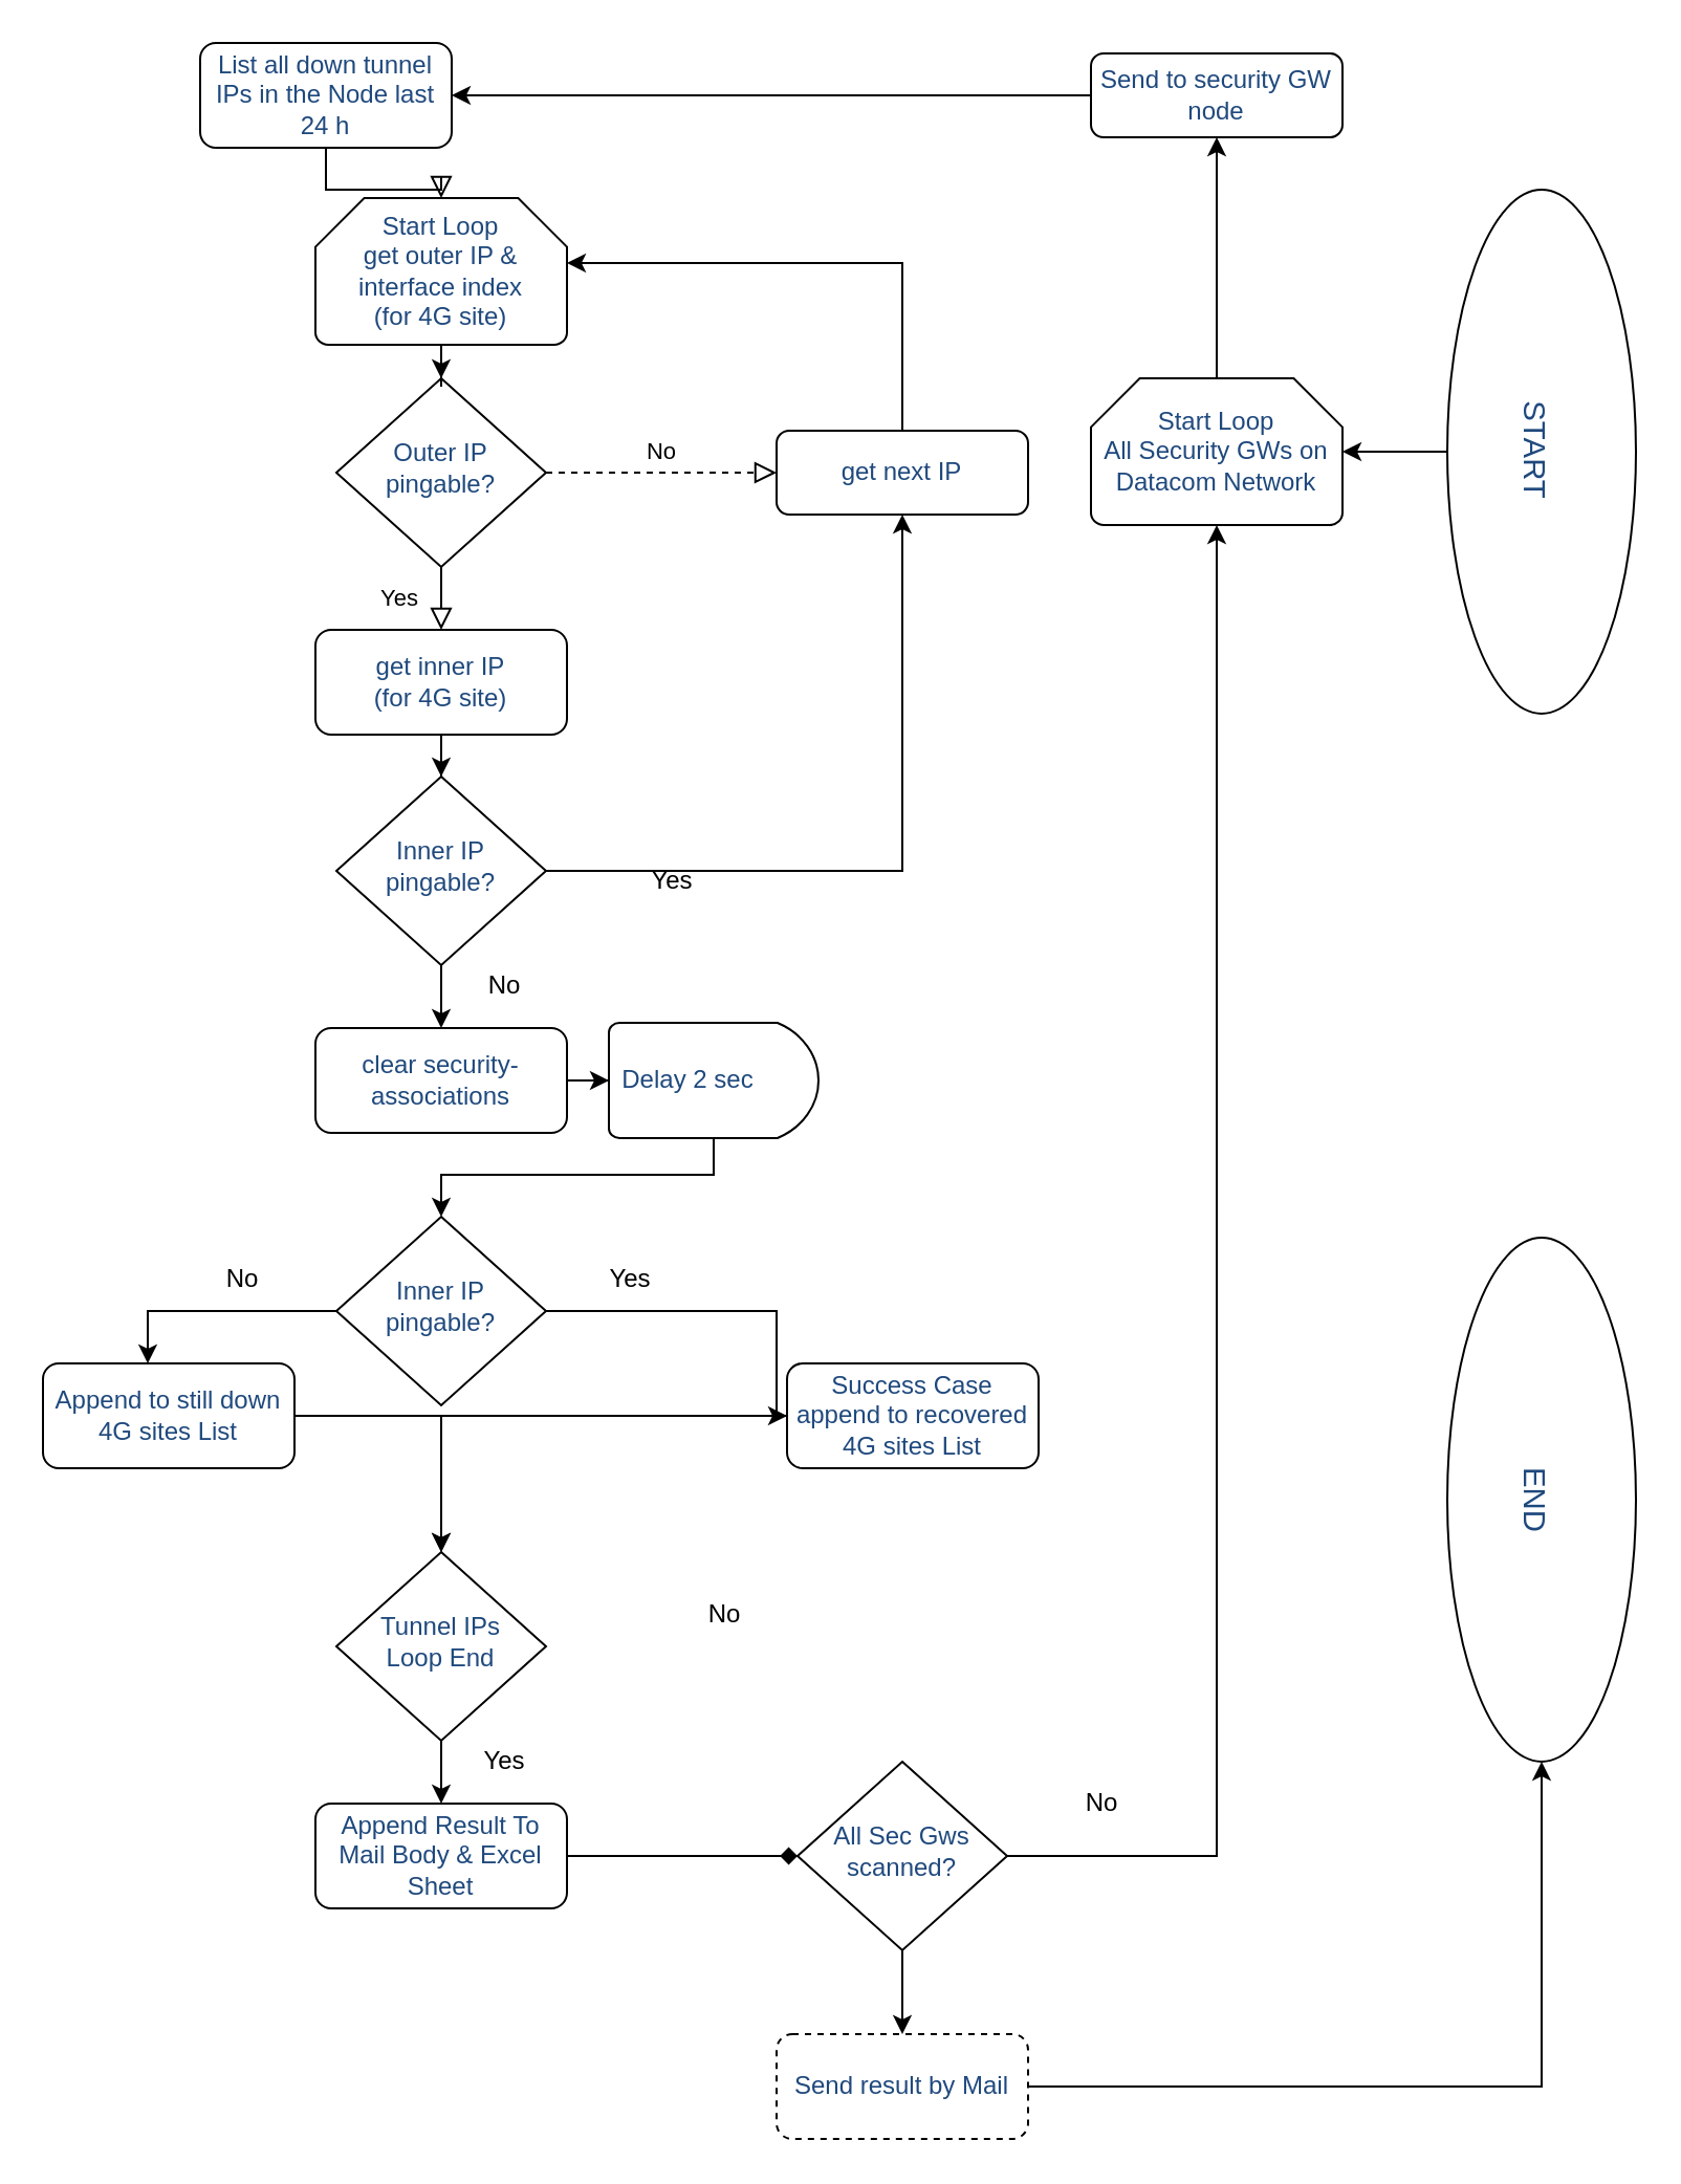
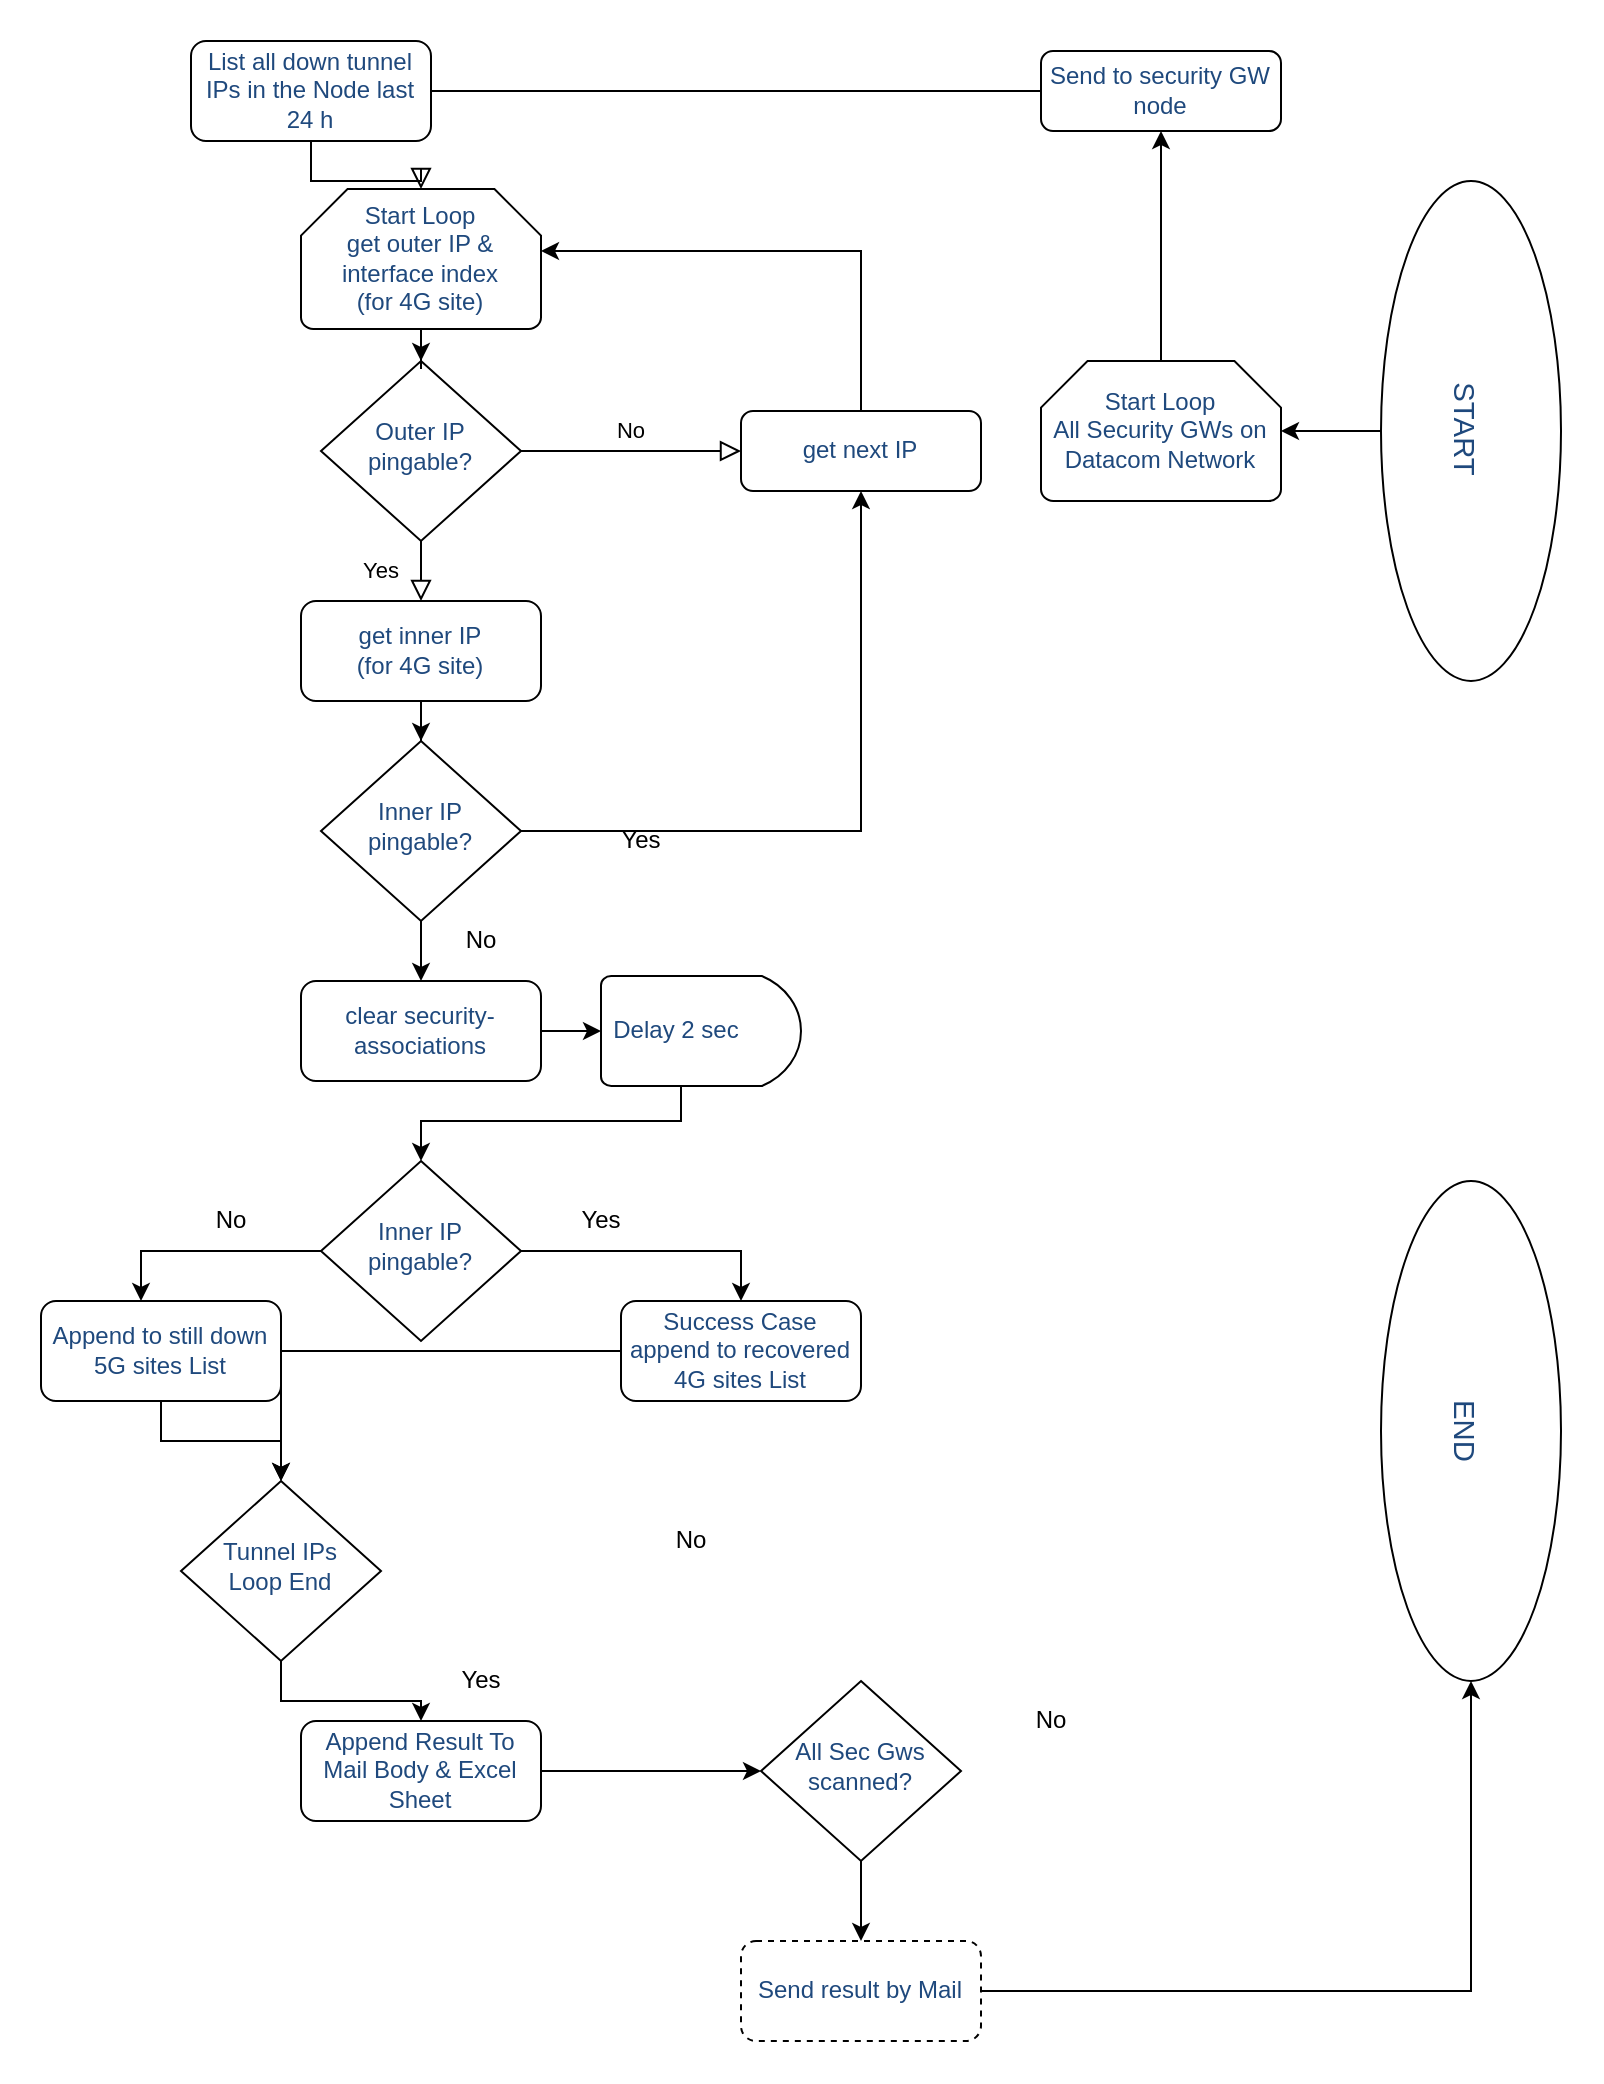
- <mxCell id="37" style="edgeStyle=orthogonalEdgeStyle;rounded=0;orthogonalLoop=1;jettySize=auto;html=1;" edge="1" parent="1" source="38" target="3"><mxGeometry relative="1" as="geometry" /></mxCell>
+ <mxCell id="37" style="edgeStyle=orthogonalEdgeStyle;rounded=0;orthogonalLoop=1;jettySize=auto;html=1;endArrow=none;" edge="1" parent="1" source="38" target="3"><mxGeometry relative="1" as="geometry" /></mxCell>
- <mxCell id="5" value="No" style="edgeStyle=orthogonalEdgeStyle;rounded=0;html=1;jettySize=auto;orthogonalLoop=1;fontSize=11;endArrow=block;endFill=0;endSize=8;strokeWidth=1;shadow=0;labelBackgroundColor=none;dashed=1;" parent="1" source="6" target="8" edge="1"><mxGeometry y="10" relative="1" as="geometry"><mxPoint as="offset" /></mxGeometry></mxCell>
+ <mxCell id="5" value="No" style="edgeStyle=orthogonalEdgeStyle;rounded=0;html=1;jettySize=auto;orthogonalLoop=1;fontSize=11;endArrow=block;endFill=0;endSize=8;strokeWidth=1;shadow=0;labelBackgroundColor=none;" parent="1" source="6" target="8" edge="1"><mxGeometry y="10" relative="1" as="geometry"><mxPoint as="offset" /></mxGeometry></mxCell>
- <mxCell id="47" value="&lt;div style=&quot;text-indent: -24px&quot;&gt;&lt;font color=&quot;#1f497d&quot; face=&quot;Calibri, sans-serif&quot; style=&quot;font-size: 12px&quot;&gt;Delay 2 sec&lt;/font&gt;&lt;/div&gt;" style="strokeWidth=1;html=1;shape=mxgraph.flowchart.delay;whiteSpace=wrap;" vertex="1" parent="1"><mxGeometry x="290" y="487.5" width="100" height="55" as="geometry" /></mxCell>
+ <mxCell id="47" value="&lt;div style=&quot;text-indent: -24px&quot;&gt;&lt;font color=&quot;#1f497d&quot; face=&quot;Calibri, sans-serif&quot; style=&quot;font-size: 12px&quot;&gt;Delay 2 sec&lt;/font&gt;&lt;/div&gt;" style="strokeWidth=1;html=1;shape=mxgraph.flowchart.delay;whiteSpace=wrap;" vertex="1" parent="1"><mxGeometry x="300" y="487.5" width="100" height="55" as="geometry" /></mxCell>
- <mxCell id="34" style="edgeStyle=orthogonalEdgeStyle;rounded=0;orthogonalLoop=1;jettySize=auto;html=1;" edge="1" parent="1" source="36" target="41"><mxGeometry relative="1" as="geometry"><mxPoint x="630" y="610" as="targetPoint" /></mxGeometry></mxCell>
- <mxCell id="24" value="&lt;span style=&quot;color: rgb(31 , 73 , 125) ; font-family: &amp;#34;calibri&amp;#34; , sans-serif ; text-indent: -24px&quot;&gt;Append to still down 4G sites List&lt;/span&gt;&lt;span style=&quot;color: rgb(31 , 73 , 125) ; font-family: &amp;#34;calibri&amp;#34; , sans-serif ; text-indent: -24px&quot;&gt;&lt;font style=&quot;font-size: 12px&quot;&gt;&lt;br&gt;&lt;/font&gt;&lt;/span&gt;" style="rounded=1;whiteSpace=wrap;html=1;fontSize=12;glass=0;strokeWidth=1;shadow=0;" vertex="1" parent="1"><mxGeometry x="20" y="650" width="120" height="50" as="geometry" /></mxCell>
+ <mxCell id="24" value="&lt;span style=&quot;color: rgb(31 , 73 , 125) ; font-family: &amp;#34;calibri&amp;#34; , sans-serif ; text-indent: -24px&quot;&gt;Append to still down 5G sites List&lt;/span&gt;&lt;span style=&quot;color: rgb(31 , 73 , 125) ; font-family: &amp;#34;calibri&amp;#34; , sans-serif ; text-indent: -24px&quot;&gt;&lt;font style=&quot;font-size: 12px&quot;&gt;&lt;br&gt;&lt;/font&gt;&lt;/span&gt;" style="rounded=1;whiteSpace=wrap;html=1;fontSize=12;glass=0;strokeWidth=1;shadow=0;" vertex="1" parent="1"><mxGeometry x="20" y="650" width="120" height="50" as="geometry" /></mxCell>
- <mxCell id="26" value="&lt;span style=&quot;color: rgb(31 , 73 , 125) ; font-family: &amp;#34;calibri&amp;#34; , sans-serif ; text-indent: -24px&quot;&gt;&lt;font style=&quot;font-size: 12px&quot;&gt;Success Case append to recovered 4G sites List&lt;/font&gt;&lt;/span&gt;&lt;span style=&quot;color: rgb(31 , 73 , 125) ; font-family: &amp;#34;calibri&amp;#34; , sans-serif ; text-indent: -24px&quot;&gt;&lt;font style=&quot;font-size: 12px&quot;&gt;&lt;br&gt;&lt;/font&gt;&lt;/span&gt;" style="rounded=1;whiteSpace=wrap;html=1;fontSize=12;glass=0;strokeWidth=1;shadow=0;" vertex="1" parent="1"><mxGeometry x="375" y="650" width="120" height="50" as="geometry" /></mxCell>
+ <mxCell id="26" value="&lt;span style=&quot;color: rgb(31 , 73 , 125) ; font-family: &amp;#34;calibri&amp;#34; , sans-serif ; text-indent: -24px&quot;&gt;&lt;font style=&quot;font-size: 12px&quot;&gt;Success Case append to recovered 4G sites List&lt;/font&gt;&lt;/span&gt;&lt;span style=&quot;color: rgb(31 , 73 , 125) ; font-family: &amp;#34;calibri&amp;#34; , sans-serif ; text-indent: -24px&quot;&gt;&lt;font style=&quot;font-size: 12px&quot;&gt;&lt;br&gt;&lt;/font&gt;&lt;/span&gt;" style="rounded=1;whiteSpace=wrap;html=1;fontSize=12;glass=0;strokeWidth=1;shadow=0;" vertex="1" parent="1"><mxGeometry x="310" y="650" width="120" height="50" as="geometry" /></mxCell>
- <mxCell id="30" value="&lt;font color=&quot;#1f497d&quot; face=&quot;calibri, sans-serif&quot;&gt;Tunnel IPs &lt;br&gt;Loop End&lt;/font&gt;" style="rhombus;whiteSpace=wrap;html=1;shadow=0;fontFamily=Helvetica;fontSize=12;align=center;strokeWidth=1;spacing=6;spacingTop=-4;" vertex="1" parent="1"><mxGeometry x="160" y="740" width="100" height="90" as="geometry" /></mxCell>
+ <mxCell id="30" value="&lt;font color=&quot;#1f497d&quot; face=&quot;calibri, sans-serif&quot;&gt;Tunnel IPs &lt;br&gt;Loop End&lt;/font&gt;" style="rhombus;whiteSpace=wrap;html=1;shadow=0;fontFamily=Helvetica;fontSize=12;align=center;strokeWidth=1;spacing=6;spacingTop=-4;" vertex="1" parent="1"><mxGeometry x="90" y="740" width="100" height="90" as="geometry" /></mxCell>
- <mxCell id="32" style="edgeStyle=orthogonalEdgeStyle;rounded=0;orthogonalLoop=1;jettySize=auto;html=1;endArrow=diamond;" edge="1" parent="1" source="33" target="36"><mxGeometry relative="1" as="geometry" /></mxCell>
+ <mxCell id="32" style="edgeStyle=orthogonalEdgeStyle;rounded=0;orthogonalLoop=1;jettySize=auto;html=1;" edge="1" parent="1" source="33" target="36"><mxGeometry relative="1" as="geometry" /></mxCell>
